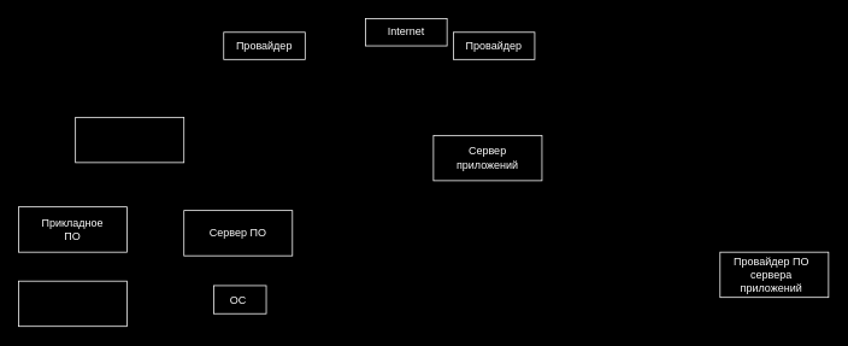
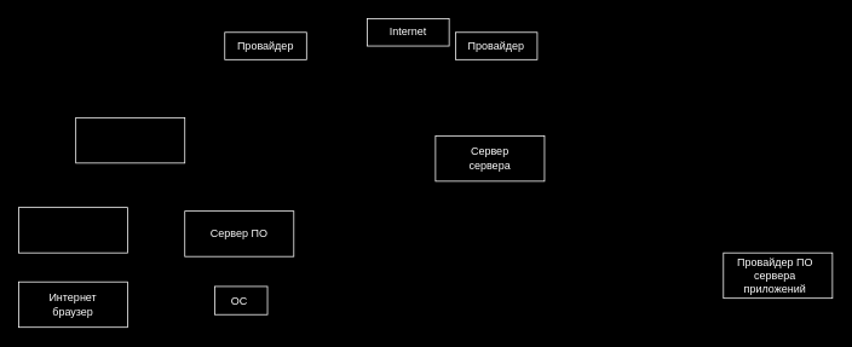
- <mxCell id="15" value="&lt;font color=&quot;#ffffff&quot;&gt;Сервер приложений&lt;/font&gt;" style="text;html=1;align=center;verticalAlign=middle;whiteSpace=wrap;rounded=0;" vertex="1" parent="1"><mxGeometry x="494" y="159" width="90" height="30" as="geometry" /></mxCell>
+ <mxCell id="15" value="&lt;font color=&quot;#ffffff&quot;&gt;Сервер сервера&lt;/font&gt;" style="text;html=1;align=center;verticalAlign=middle;whiteSpace=wrap;rounded=0;" vertex="1" parent="1"><mxGeometry x="494" y="159" width="90" height="30" as="geometry" /></mxCell>
- <mxCell id="5" value="&lt;font color=&quot;#ffffff&quot;&gt;Прикладное ПО&lt;/font&gt;" style="text;html=1;align=center;verticalAlign=middle;whiteSpace=wrap;rounded=0;" vertex="1" parent="1"><mxGeometry x="35" y="238" width="90" height="30" as="geometry" /></mxCell>
+ <mxCell id="3" value="&lt;font color=&quot;#ffffff&quot;&gt;Интернет браузер&lt;/font&gt;" style="text;html=1;align=center;verticalAlign=middle;whiteSpace=wrap;rounded=0;" vertex="1" parent="1"><mxGeometry x="35" y="320" width="90" height="30" as="geometry" /></mxCell>
